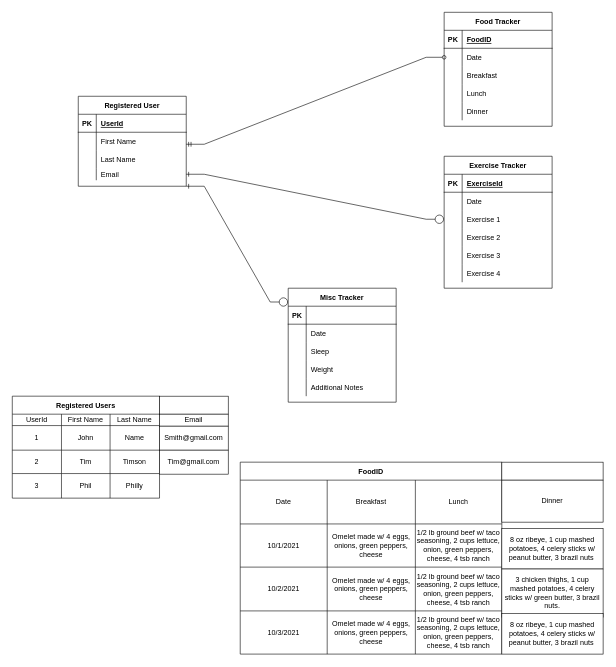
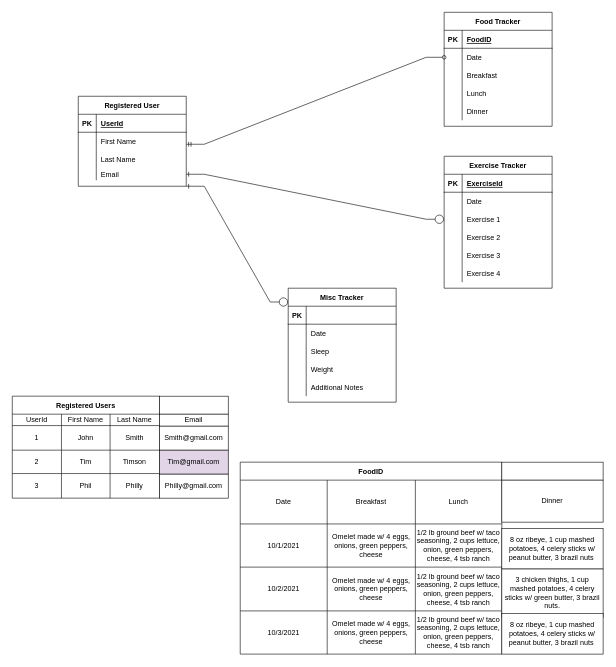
- <mxCell id="40" value="Name" style="shape=partialRectangle;html=1;whiteSpace=wrap;connectable=0;fillColor=none;top=0;left=0;bottom=0;right=0;overflow=hidden;pointerEvents=1;" vertex="1" parent="37"><mxGeometry x="163" width="82" height="41" as="geometry"><mxRectangle width="82" height="41" as="alternateBounds" /></mxGeometry></mxCell>
+ <mxCell id="40" value="Smith" style="shape=partialRectangle;html=1;whiteSpace=wrap;connectable=0;fillColor=none;top=0;left=0;bottom=0;right=0;overflow=hidden;pointerEvents=1;" vertex="1" parent="37"><mxGeometry x="163" width="82" height="41" as="geometry"><mxRectangle width="82" height="41" as="alternateBounds" /></mxGeometry></mxCell>
- <mxCell id="53" value="Tim@gmail.com" style="rounded=0;whiteSpace=wrap;html=1;" vertex="1" parent="49"><mxGeometry y="90.0" width="114.545" height="40.0" as="geometry" /></mxCell>
+ <mxCell id="53" value="Tim@gmail.com" style="rounded=0;whiteSpace=wrap;html=1;fillColor=#e1d5e7;" vertex="1" parent="49"><mxGeometry y="90.0" width="114.545" height="40.0" as="geometry" /></mxCell>
+ <mxCell id="54" value="Philly@gmail.com" style="rounded=0;whiteSpace=wrap;html=1;" vertex="1" parent="49"><mxGeometry y="130.0" width="114.545" height="40.0" as="geometry" /></mxCell>
